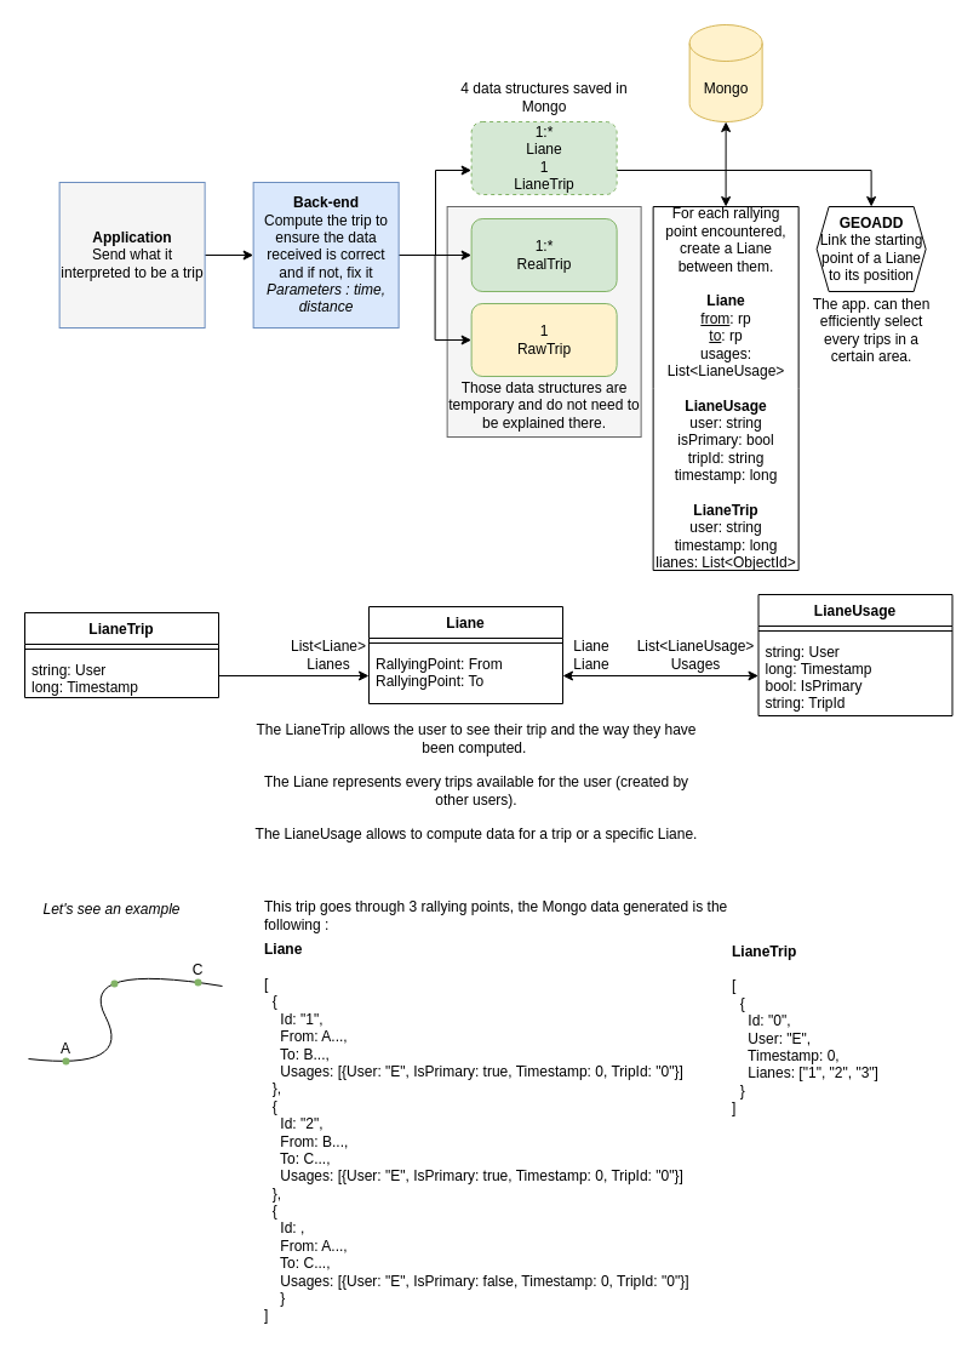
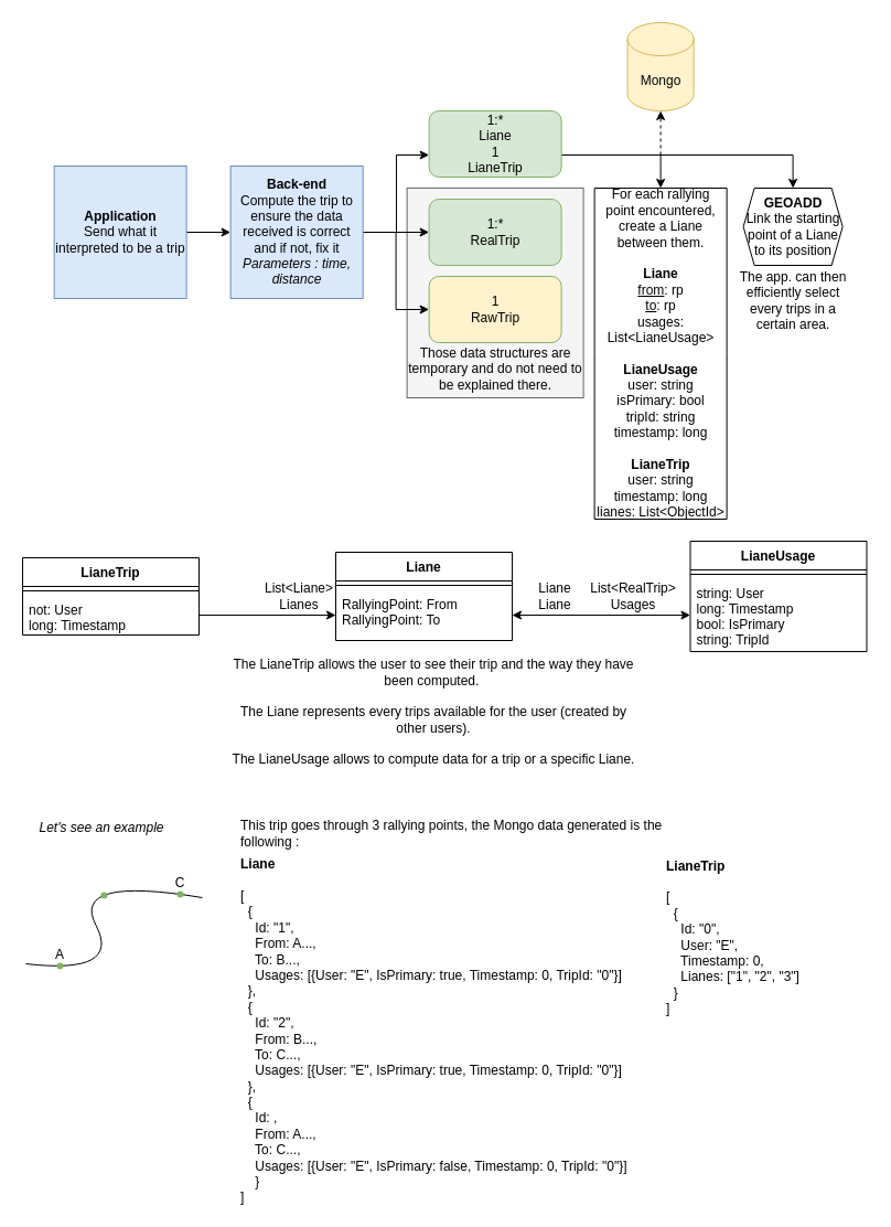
- <mxCell id="16" value="4 data structures saved in Mongo" style="text;html=1;strokeColor=none;fillColor=none;align=center;verticalAlign=middle;whiteSpace=wrap;rounded=0;" parent="1" vertex="1"><mxGeometry x="368.63" y="70" width="160" height="20" as="geometry" /></mxCell>
- <mxCell id="11" style="edgeStyle=orthogonalEdgeStyle;rounded=0;orthogonalLoop=1;jettySize=auto;html=1;entryX=0.5;entryY=1;entryDx=0;entryDy=0;entryPerimeter=0;" parent="1" source="13" target="3" edge="1"><mxGeometry relative="1" as="geometry"><Array as="points"><mxPoint x="598.63" y="140" /></Array></mxGeometry></mxCell>
+ <mxCell id="11" style="edgeStyle=orthogonalEdgeStyle;rounded=0;orthogonalLoop=1;jettySize=auto;html=1;entryX=0.5;entryY=1;entryDx=0;entryDy=0;entryPerimeter=0;dashed=1;" parent="1" source="13" target="3" edge="1"><mxGeometry relative="1" as="geometry"><Array as="points"><mxPoint x="598.63" y="140" /></Array></mxGeometry></mxCell>
- <mxCell id="13" value="&lt;div&gt;1:*&lt;/div&gt;&lt;div&gt; Liane&lt;/div&gt;&lt;div&gt;1&lt;/div&gt;&lt;div&gt;LianeTrip&lt;/div&gt;" style="rounded=1;whiteSpace=wrap;html=1;fillColor=#d5e8d4;strokeColor=#82b366;dashed=1;" parent="1" vertex="1"><mxGeometry x="388.63" y="100" width="120" height="60" as="geometry" /></mxCell>
+ <mxCell id="13" value="&lt;div&gt;1:*&lt;/div&gt;&lt;div&gt; Liane&lt;/div&gt;&lt;div&gt;1&lt;/div&gt;&lt;div&gt;LianeTrip&lt;/div&gt;" style="rounded=1;whiteSpace=wrap;html=1;fillColor=#d5e8d4;strokeColor=#82b366;" parent="1" vertex="1"><mxGeometry x="388.63" y="100" width="120" height="60" as="geometry" /></mxCell>
- <mxCell id="5" value="&lt;div&gt;&lt;b&gt;Application&lt;/b&gt;&lt;/div&gt;Send what it interpreted to be a trip" style="rounded=0;whiteSpace=wrap;html=1;fillColor=#f5f5f5;strokeColor=#6c8ebf;" parent="1" vertex="1"><mxGeometry x="48.63" y="150" width="120" height="120" as="geometry" /></mxCell>
+ <mxCell id="5" value="&lt;div&gt;&lt;b&gt;Application&lt;/b&gt;&lt;/div&gt;Send what it interpreted to be a trip" style="rounded=0;whiteSpace=wrap;html=1;fillColor=#dae8fc;strokeColor=#6c8ebf;" parent="1" vertex="1"><mxGeometry x="48.63" y="150" width="120" height="120" as="geometry" /></mxCell>
- <mxCell id="32" value="Liane&lt;br&gt;Liane" style="text;html=1;strokeColor=none;fillColor=none;align=center;verticalAlign=middle;whiteSpace=wrap;rounded=0;" parent="1" vertex="1"><mxGeometry x="468" y="530" width="40" height="20" as="geometry" /></mxCell>
+ <mxCell id="32" value="Liane&lt;br&gt;Liane" style="text;html=1;strokeColor=none;fillColor=none;align=center;verticalAlign=middle;whiteSpace=wrap;rounded=0;" parent="1" vertex="1"><mxGeometry x="483" y="530" width="40" height="20" as="geometry" /></mxCell>
- <mxCell id="33" value="List&amp;lt;LianeUsage&amp;gt;&lt;br&gt;Usages" style="text;html=1;strokeColor=none;fillColor=none;align=center;verticalAlign=middle;whiteSpace=wrap;rounded=0;" parent="1" vertex="1"><mxGeometry x="554" y="530" width="40" height="20" as="geometry" /></mxCell>
+ <mxCell id="33" value="List&amp;lt;RealTrip&amp;gt;&lt;br&gt;Usages" style="text;html=1;strokeColor=none;fillColor=none;align=center;verticalAlign=middle;whiteSpace=wrap;rounded=0;" parent="1" vertex="1"><mxGeometry x="554" y="530" width="40" height="20" as="geometry" /></mxCell>
- <mxCell id="29" value="string: User&#10;long: Timestamp" style="text;strokeColor=none;fillColor=none;align=left;verticalAlign=top;spacingLeft=4;spacingRight=4;overflow=hidden;rotatable=0;points=[[0,0.5],[1,0.5]];portConstraint=eastwest;" parent="27" vertex="1"><mxGeometry y="34" width="160" height="36" as="geometry" /></mxCell>
+ <mxCell id="29" value="not: User&#10;long: Timestamp" style="text;strokeColor=none;fillColor=none;align=left;verticalAlign=top;spacingLeft=4;spacingRight=4;overflow=hidden;rotatable=0;points=[[0,0.5],[1,0.5]];portConstraint=eastwest;" parent="27" vertex="1"><mxGeometry y="34" width="160" height="36" as="geometry" /></mxCell>
